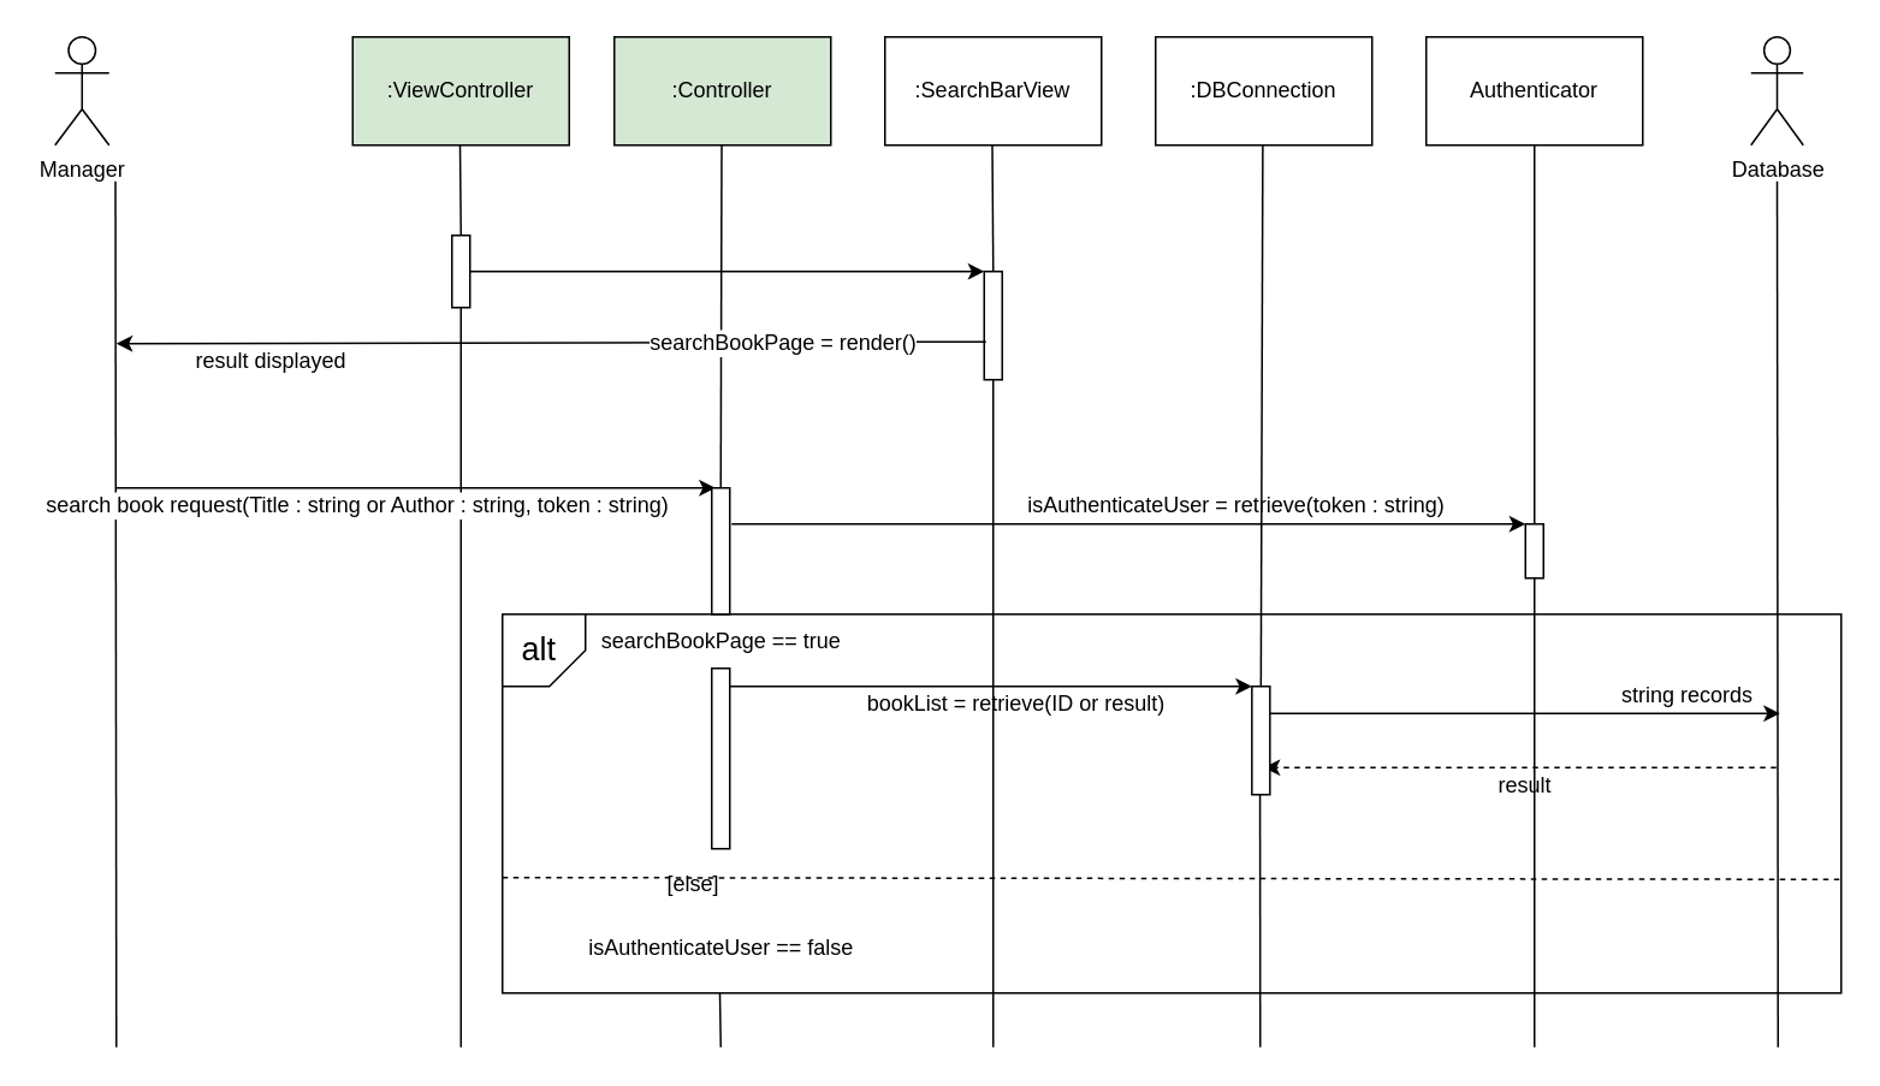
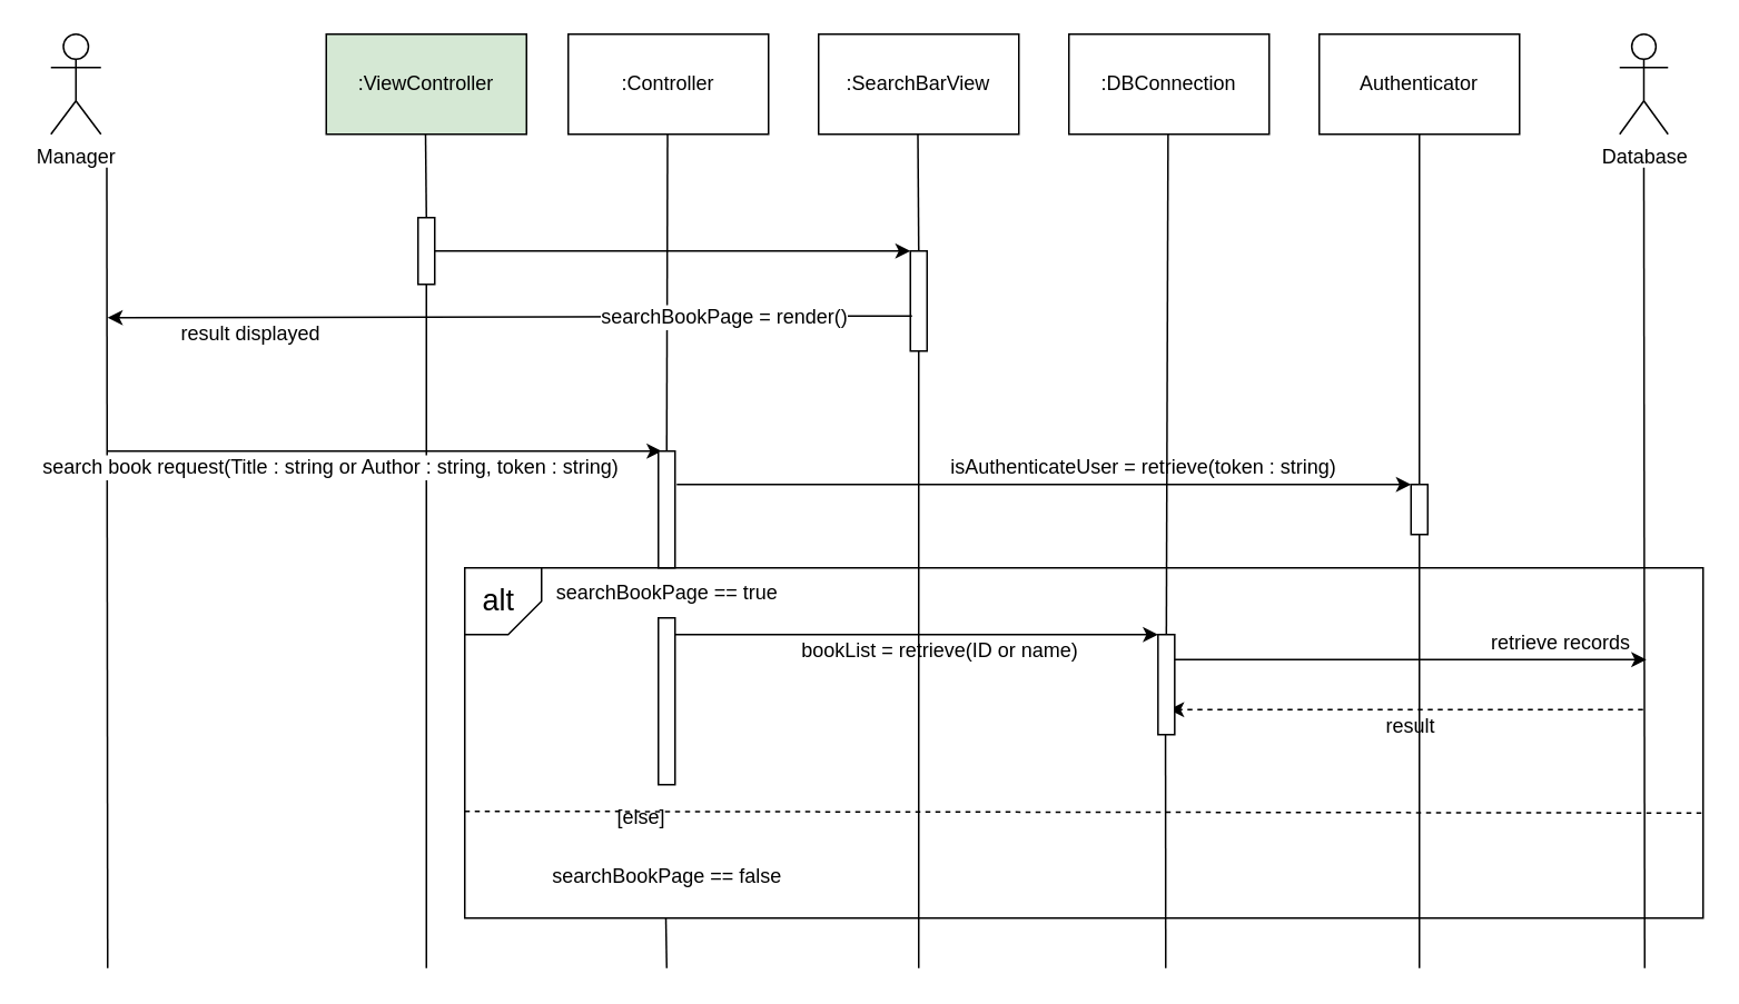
- <mxCell id="7" value=":Controller" style="rounded=0;whiteSpace=wrap;html=1;fillColor=#d5e8d4;" vertex="1" parent="1"><mxGeometry x="340" y="20" width="120" height="60" as="geometry" /></mxCell>
+ <mxCell id="7" value=":Controller" style="rounded=0;whiteSpace=wrap;html=1;" vertex="1" parent="1"><mxGeometry x="340" y="20" width="120" height="60" as="geometry" /></mxCell>
- <mxCell id="23" value="string records" style="text;html=1;strokeColor=none;fillColor=none;align=center;verticalAlign=middle;whiteSpace=wrap;rounded=0;" vertex="1" parent="1"><mxGeometry x="890" y="370" width="90" height="30" as="geometry" /></mxCell>
+ <mxCell id="23" value="retrieve records" style="text;html=1;strokeColor=none;fillColor=none;align=center;verticalAlign=middle;whiteSpace=wrap;rounded=0;" vertex="1" parent="1"><mxGeometry x="890" y="370" width="90" height="30" as="geometry" /></mxCell>
- <mxCell id="20" value="bookList = retrieve(ID or result)" style="text;html=1;strokeColor=none;fillColor=none;align=center;verticalAlign=middle;whiteSpace=wrap;rounded=0;" vertex="1" parent="1"><mxGeometry x="438.38" y="380" width="250" height="20" as="geometry" /></mxCell>
+ <mxCell id="20" value="bookList = retrieve(ID or name)" style="text;html=1;strokeColor=none;fillColor=none;align=center;verticalAlign=middle;whiteSpace=wrap;rounded=0;" vertex="1" parent="1"><mxGeometry x="438.38" y="380" width="250" height="20" as="geometry" /></mxCell>
- <mxCell id="47" value="isAuthenticateUser == false" style="text;html=1;strokeColor=none;fillColor=none;align=center;verticalAlign=middle;whiteSpace=wrap;rounded=0;" vertex="1" parent="1"><mxGeometry x="317.75" y="510" width="162.5" height="30" as="geometry" /></mxCell>
+ <mxCell id="47" value="searchBookPage == false" style="text;html=1;strokeColor=none;fillColor=none;align=center;verticalAlign=middle;whiteSpace=wrap;rounded=0;" vertex="1" parent="1"><mxGeometry x="317.75" y="510" width="162.5" height="30" as="geometry" /></mxCell>
